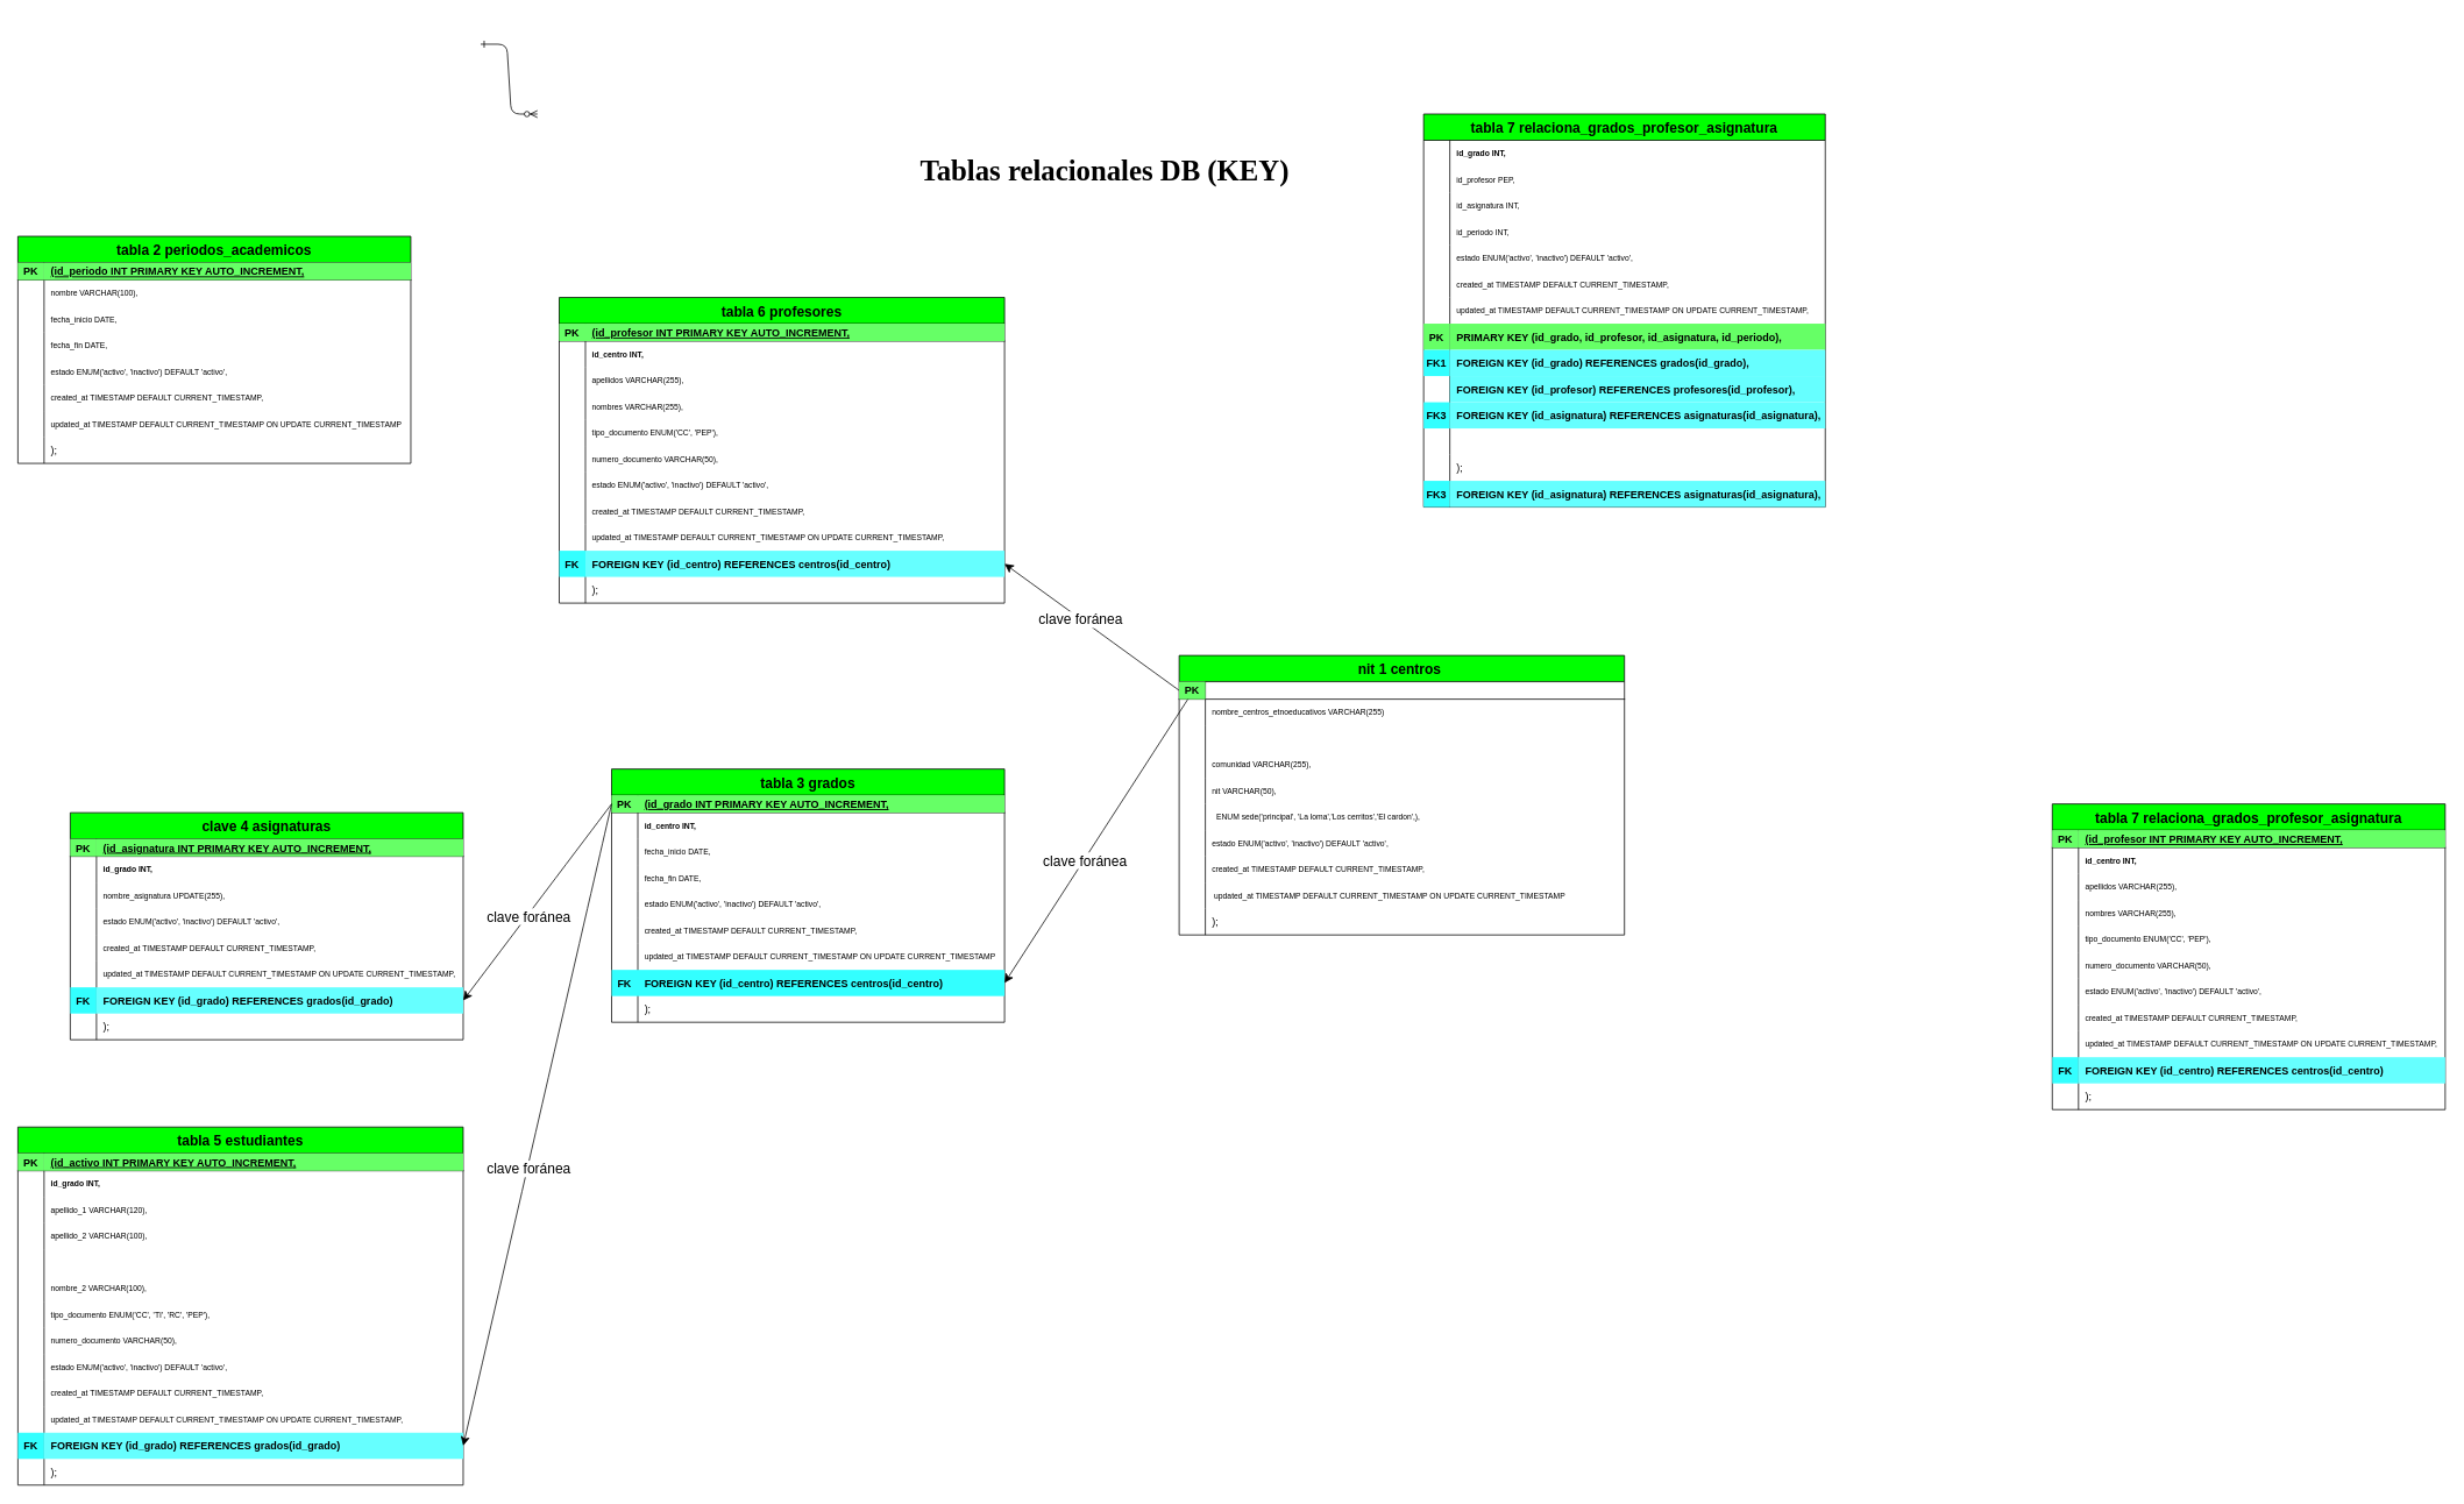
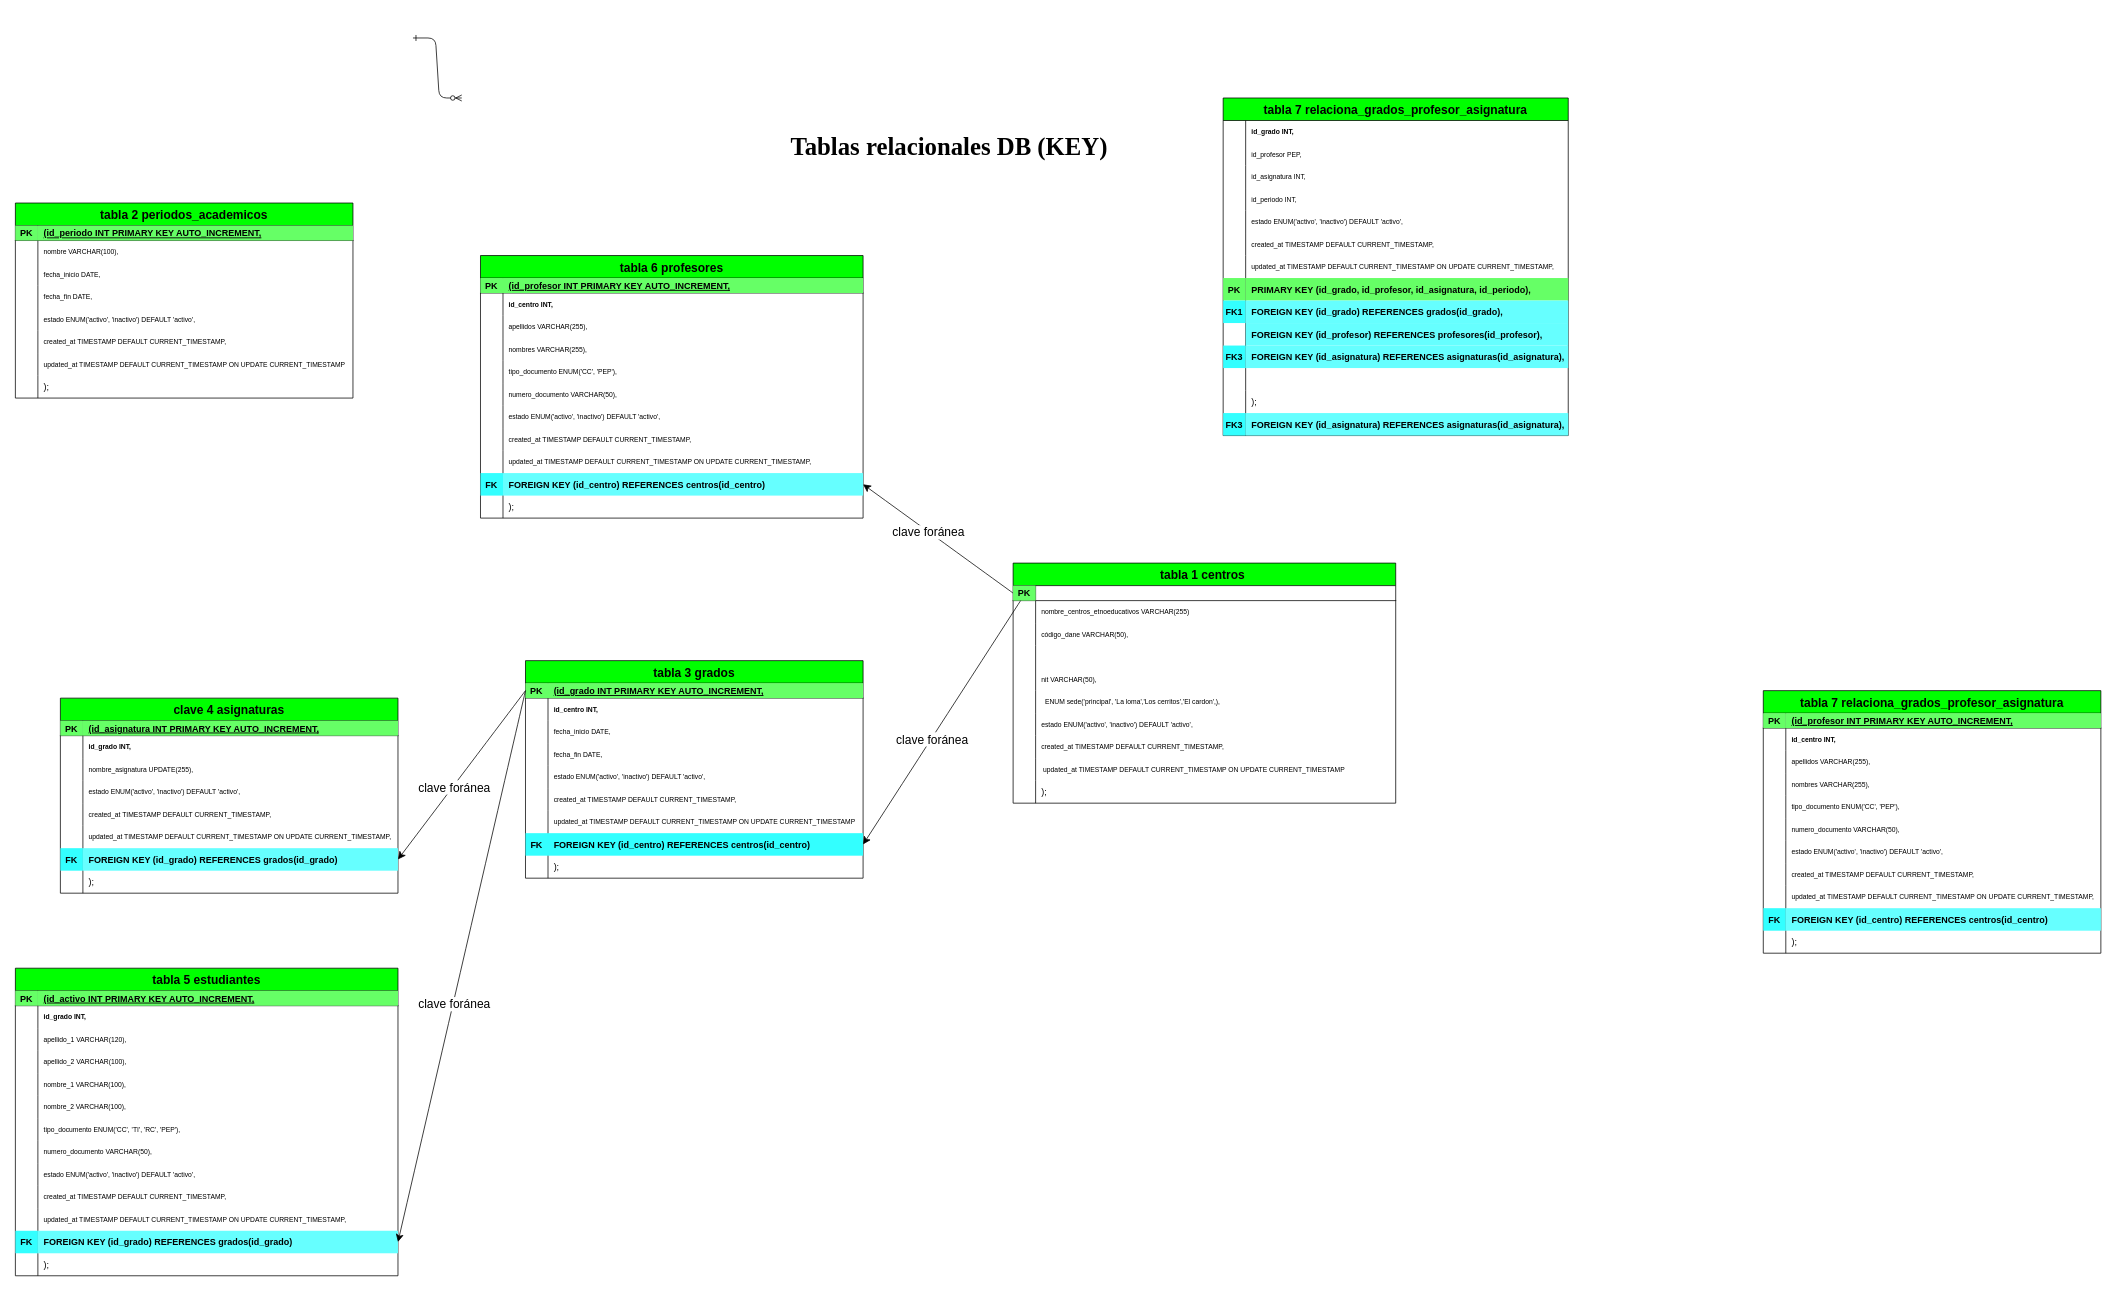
- <mxCell id="4" value="nit 1 centros " style="shape=table;startSize=30;container=1;collapsible=1;childLayout=tableLayout;fixedRows=1;rowLines=0;fontStyle=1;align=center;resizeLast=1;fillColor=#00FF00;fontSize=16;" parent="1" vertex="1"><mxGeometry x="1350" y="750" width="510" height="320" as="geometry" /></mxCell>
+ <mxCell id="4" value="tabla 1 centros " style="shape=table;startSize=30;container=1;collapsible=1;childLayout=tableLayout;fixedRows=1;rowLines=0;fontStyle=1;align=center;resizeLast=1;fillColor=#00FF00;fontSize=16;" parent="1" vertex="1"><mxGeometry x="1350" y="750" width="510" height="320" as="geometry" /></mxCell>
+ <mxCell id="12" value="código_dane VARCHAR(50)," style="shape=partialRectangle;overflow=hidden;connectable=0;fillColor=none;top=0;left=0;bottom=0;right=0;align=left;spacingLeft=6;fontSize=9;" parent="10" vertex="1"><mxGeometry x="30" width="480" height="30" as="geometry"><mxRectangle width="480" height="30" as="alternateBounds" /></mxGeometry></mxCell>
- <mxCell id="15" value="comunidad VARCHAR(255)," style="shape=partialRectangle;overflow=hidden;connectable=0;fillColor=none;top=0;left=0;bottom=0;right=0;align=left;spacingLeft=6;fontSize=9;" vertex="1" parent="13"><mxGeometry x="30" width="480" height="30" as="geometry"><mxRectangle width="480" height="30" as="alternateBounds" /></mxGeometry></mxCell>
+ <mxCell id="129" value="nombre_1 VARCHAR(100)," style="shape=partialRectangle;overflow=hidden;connectable=0;fillColor=none;top=0;left=0;bottom=0;right=0;align=left;spacingLeft=6;fontSize=9;" vertex="1" parent="127"><mxGeometry x="30" width="480" height="30" as="geometry"><mxRectangle width="480" height="30" as="alternateBounds" /></mxGeometry></mxCell>
